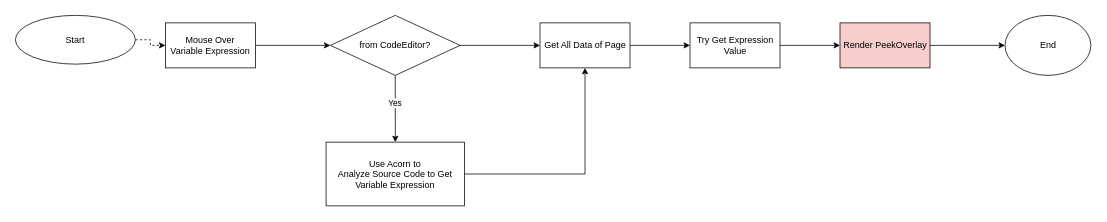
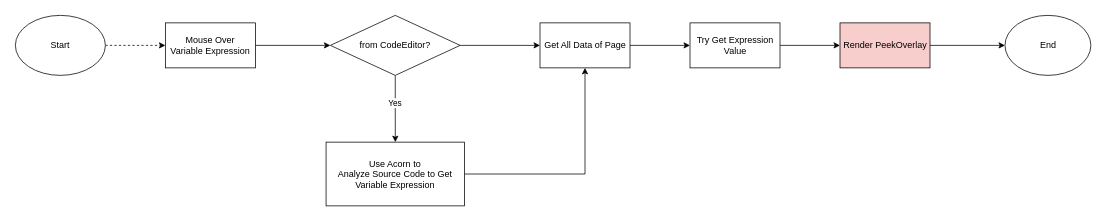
- <mxCell id="3" value="Start" style="ellipse;whiteSpace=wrap;html=1;" vertex="1" parent="1"><mxGeometry x="20" y="20" width="160" height="65" as="geometry" /></mxCell>
+ <mxCell id="3" value="Start" style="ellipse;whiteSpace=wrap;html=1;" vertex="1" parent="1"><mxGeometry x="20" y="20" width="120" height="80" as="geometry" /></mxCell>
